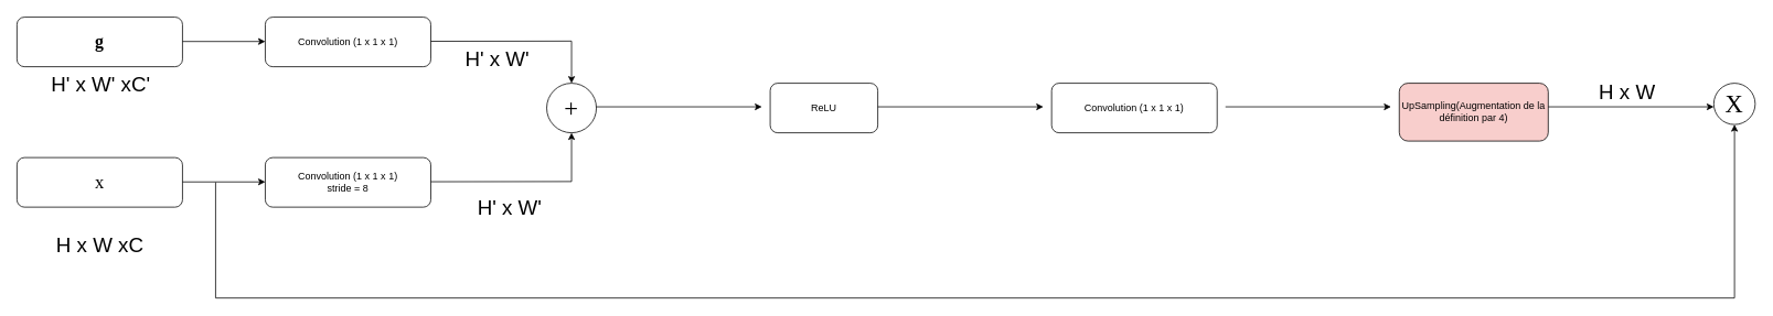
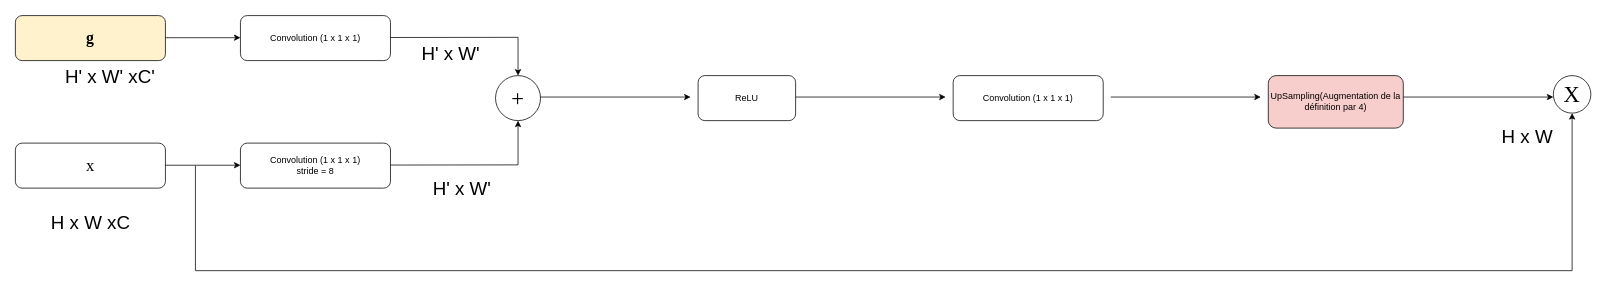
- <mxCell id="2" value="&lt;font style=&quot;font-size: 21px&quot; face=&quot;Comic Sans MS&quot;&gt;&lt;b&gt;g&lt;/b&gt;&lt;/font&gt;" style="rounded=1;whiteSpace=wrap;html=1;" vertex="1" parent="1"><mxGeometry x="20" y="20" width="200" height="60" as="geometry" /></mxCell>
+ <mxCell id="2" value="&lt;font style=&quot;font-size: 21px&quot; face=&quot;Comic Sans MS&quot;&gt;&lt;b&gt;g&lt;/b&gt;&lt;/font&gt;" style="rounded=1;whiteSpace=wrap;html=1;fillColor=#fff2cc;" vertex="1" parent="1"><mxGeometry x="20" y="20" width="200" height="60" as="geometry" /></mxCell>
- <mxCell id="4" value="&lt;font style=&quot;font-size: 25px&quot;&gt;H' x W' xC'&lt;br&gt;&lt;/font&gt;" style="text;html=1;align=center;verticalAlign=middle;resizable=0;points=[];autosize=1;strokeColor=none;fillColor=none;" vertex="1" parent="1"><mxGeometry x="51" y="90" width="140" height="20" as="geometry" /></mxCell>
+ <mxCell id="4" value="&lt;font style=&quot;font-size: 25px&quot;&gt;H' x W' xC'&lt;br&gt;&lt;/font&gt;" style="text;html=1;align=center;verticalAlign=middle;resizable=0;points=[];autosize=1;strokeColor=none;fillColor=none;" vertex="1" parent="1"><mxGeometry x="76" y="90" width="140" height="20" as="geometry" /></mxCell>
- <mxCell id="22" value="&lt;font style=&quot;font-size: 25px&quot;&gt;H x W&lt;/font&gt;" style="text;html=1;align=center;verticalAlign=middle;resizable=0;points=[];autosize=1;strokeColor=none;fillColor=none;" vertex="1" parent="1"><mxGeometry x="1925" y="100" width="80" height="20" as="geometry" /></mxCell>
+ <mxCell id="22" value="&lt;font style=&quot;font-size: 25px&quot;&gt;H x W&lt;/font&gt;" style="text;html=1;align=center;verticalAlign=middle;resizable=0;points=[];autosize=1;strokeColor=none;fillColor=none;" vertex="1" parent="1"><mxGeometry x="1995" y="170" width="80" height="20" as="geometry" /></mxCell>
